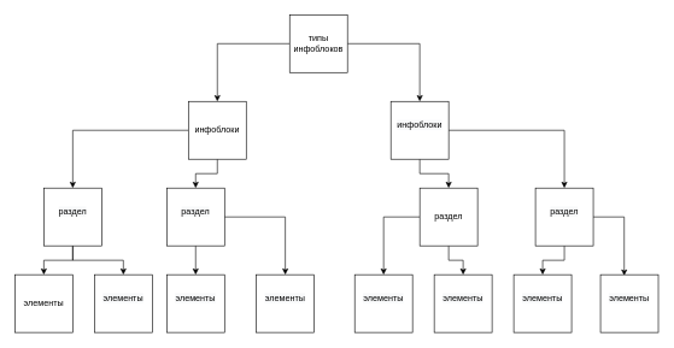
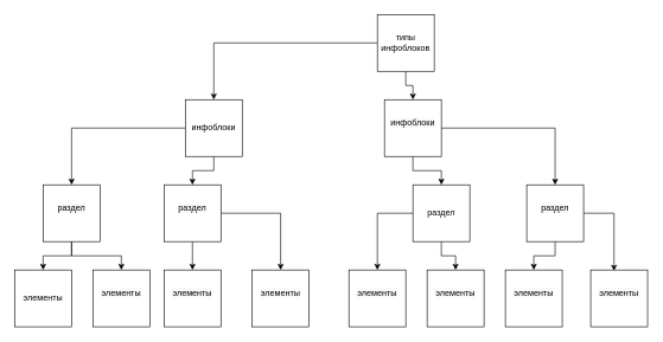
- <mxCell id="4" value="типы инфоблоков" style="whiteSpace=wrap;html=1;aspect=fixed;" vertex="1" parent="1"><mxGeometry x="400" y="20" width="80" height="80" as="geometry" /></mxCell>
+ <mxCell id="4" value="типы инфоблоков" style="whiteSpace=wrap;html=1;aspect=fixed;" vertex="1" parent="1"><mxGeometry x="530" y="20" width="80" height="80" as="geometry" /></mxCell>
